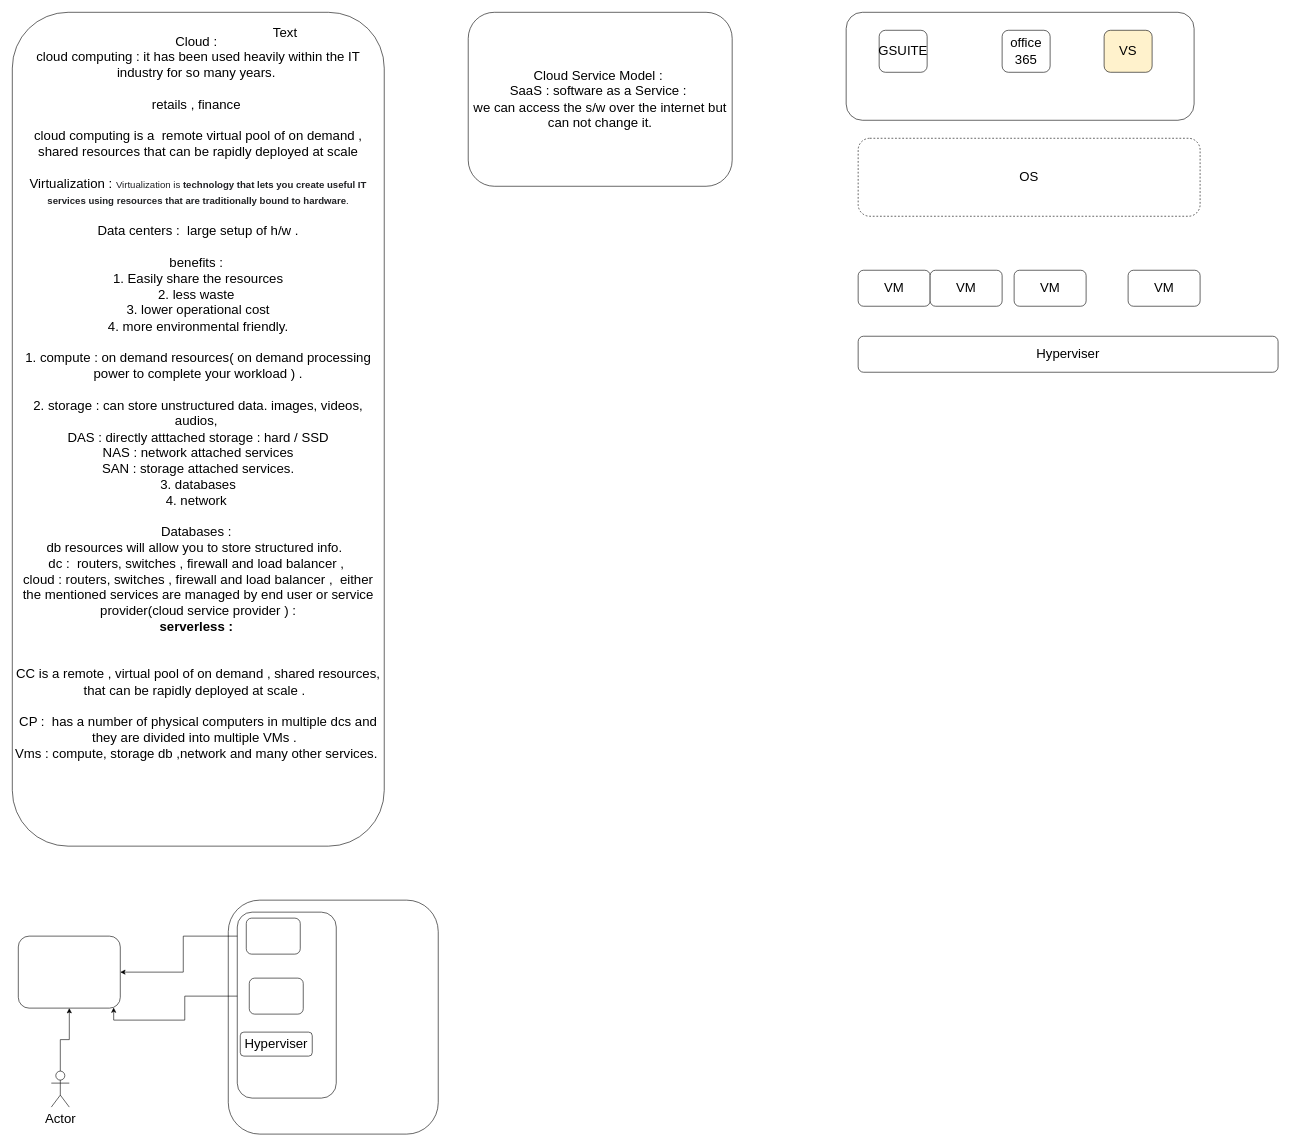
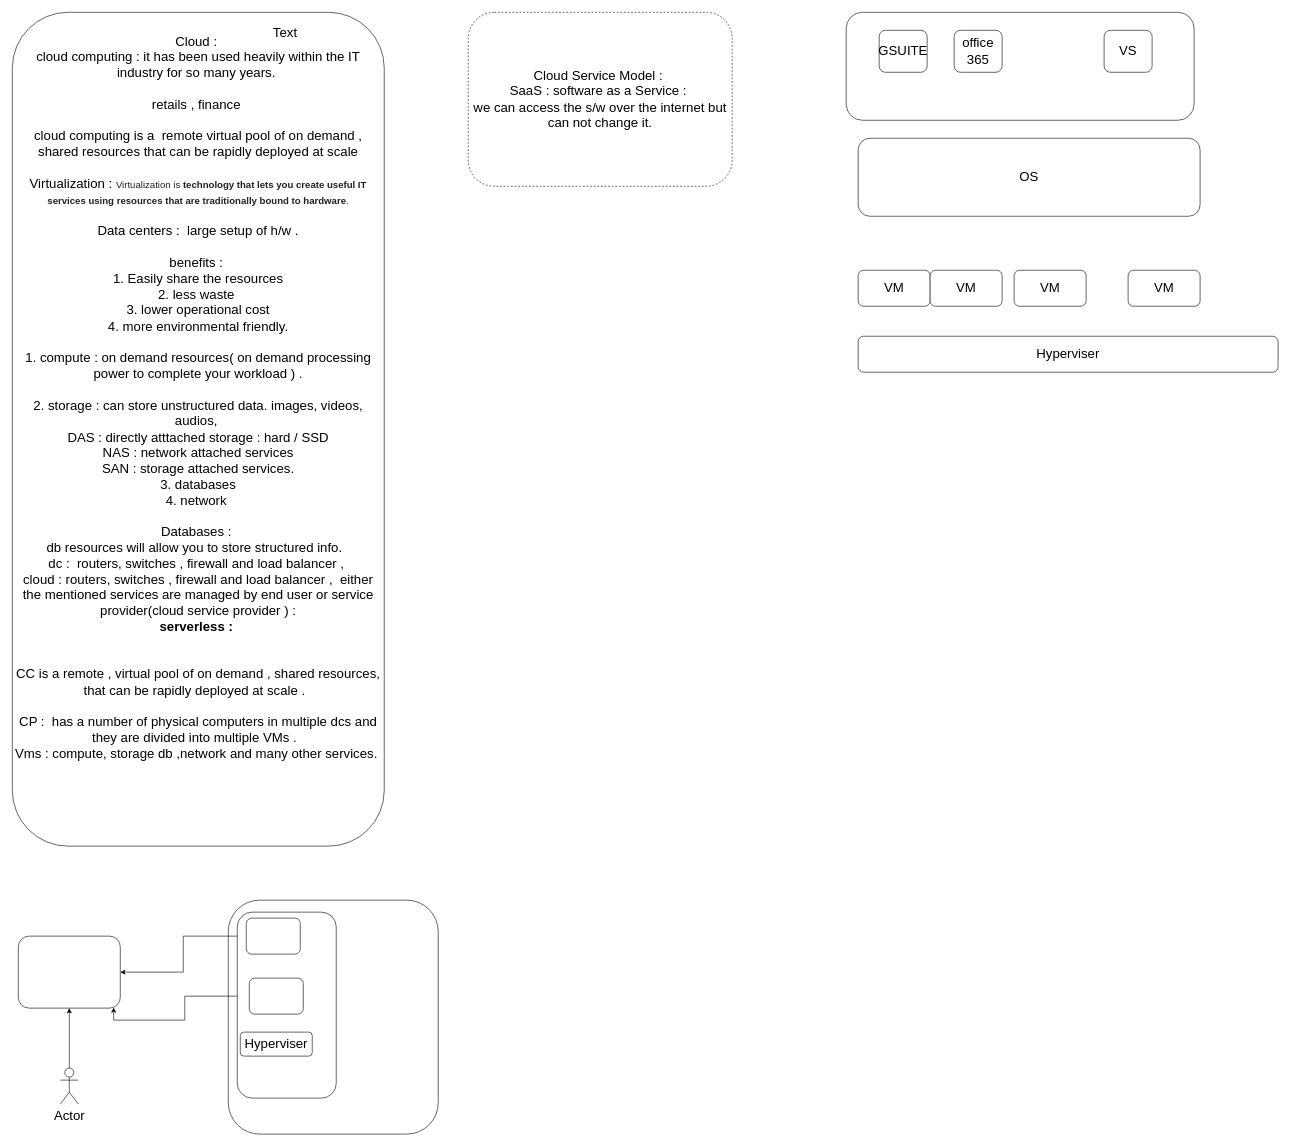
- <mxCell id="18" value="office 365" style="rounded=1;whiteSpace=wrap;html=1;fontSize=22;" vertex="1" parent="1"><mxGeometry x="1670" y="50" width="80" height="70" as="geometry" /></mxCell>
+ <mxCell id="18" value="office 365" style="rounded=1;whiteSpace=wrap;html=1;fontSize=22;" vertex="1" parent="1"><mxGeometry x="1590" y="50" width="80" height="70" as="geometry" /></mxCell>
- <mxCell id="17" value="VS" style="rounded=1;whiteSpace=wrap;html=1;fontSize=22;fillColor=#fff2cc;" vertex="1" parent="1"><mxGeometry x="1840" y="50" width="80" height="70" as="geometry" /></mxCell>
+ <mxCell id="17" value="VS" style="rounded=1;whiteSpace=wrap;html=1;fontSize=22;" vertex="1" parent="1"><mxGeometry x="1840" y="50" width="80" height="70" as="geometry" /></mxCell>
- <mxCell id="15" value="Cloud Service Model :&amp;nbsp;&lt;br&gt;SaaS : software as a Service :&amp;nbsp;&lt;br&gt;we can access the s/w over the internet but can not change it." style="rounded=1;whiteSpace=wrap;html=1;fontSize=22;" vertex="1" parent="1"><mxGeometry x="780" y="20" width="440" height="290" as="geometry" /></mxCell>
+ <mxCell id="15" value="Cloud Service Model :&amp;nbsp;&lt;br&gt;SaaS : software as a Service :&amp;nbsp;&lt;br&gt;we can access the s/w over the internet but can not change it." style="rounded=1;whiteSpace=wrap;html=1;fontSize=22;dashed=1;" vertex="1" parent="1"><mxGeometry x="780" y="20" width="440" height="290" as="geometry" /></mxCell>
- <mxCell id="19" value="OS" style="rounded=1;whiteSpace=wrap;html=1;fontSize=22;dashed=1;" vertex="1" parent="1"><mxGeometry x="1430" y="230" width="570" height="130" as="geometry" /></mxCell>
+ <mxCell id="19" value="OS" style="rounded=1;whiteSpace=wrap;html=1;fontSize=22;" vertex="1" parent="1"><mxGeometry x="1430" y="230" width="570" height="130" as="geometry" /></mxCell>
- <mxCell id="6" value="Actor" style="shape=umlActor;verticalLabelPosition=bottom;verticalAlign=top;html=1;outlineConnect=0;fontSize=22;" vertex="1" parent="1"><mxGeometry x="85" y="1785" width="30" height="60" as="geometry" /></mxCell>
+ <mxCell id="6" value="Actor" style="shape=umlActor;verticalLabelPosition=bottom;verticalAlign=top;html=1;outlineConnect=0;fontSize=22;" vertex="1" parent="1"><mxGeometry x="100" y="1780" width="30" height="60" as="geometry" /></mxCell>
